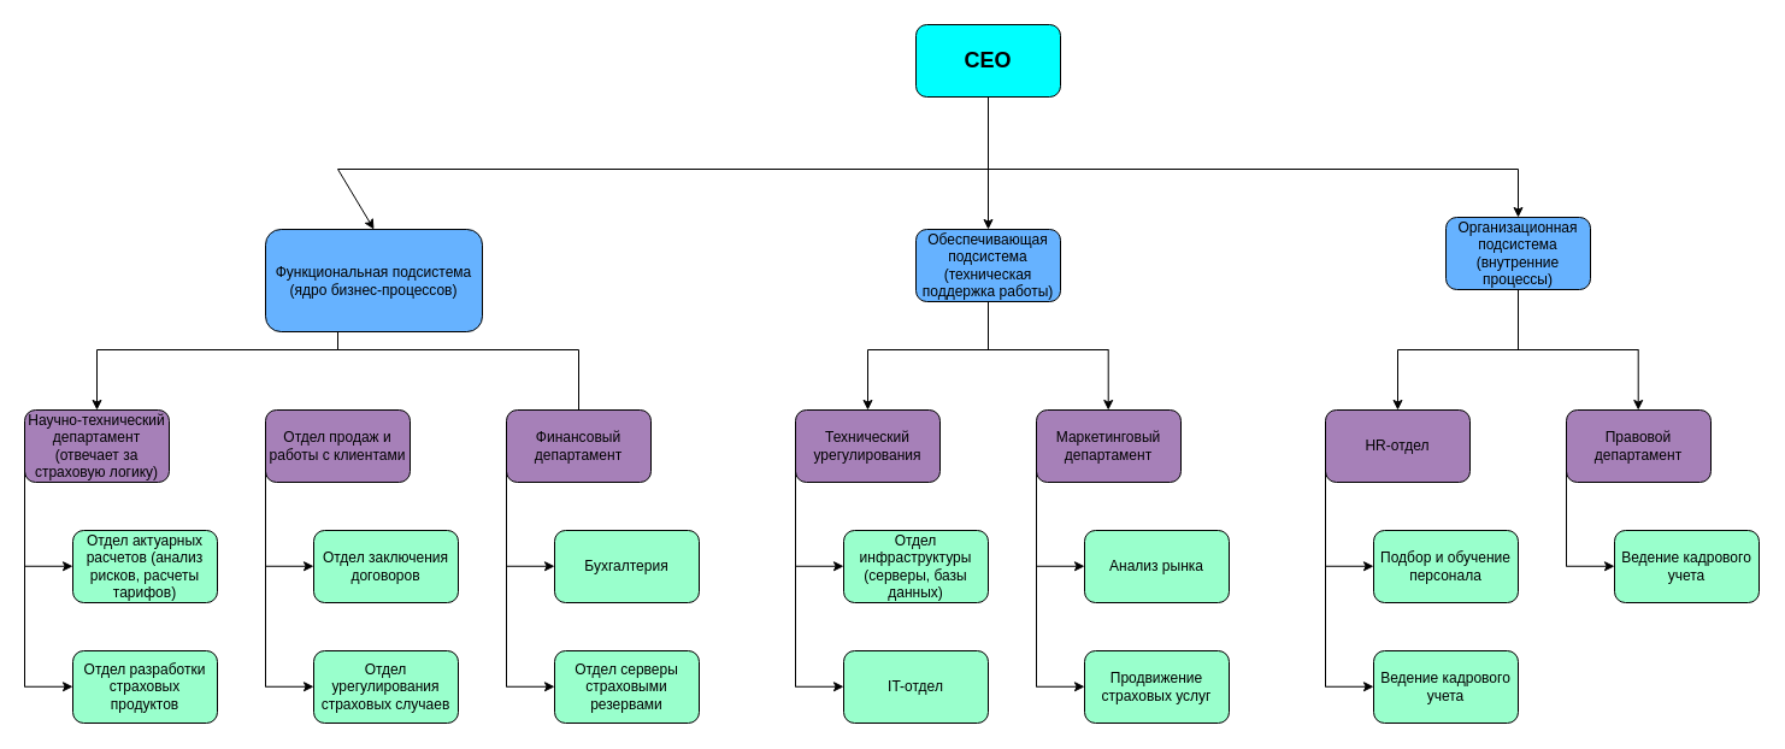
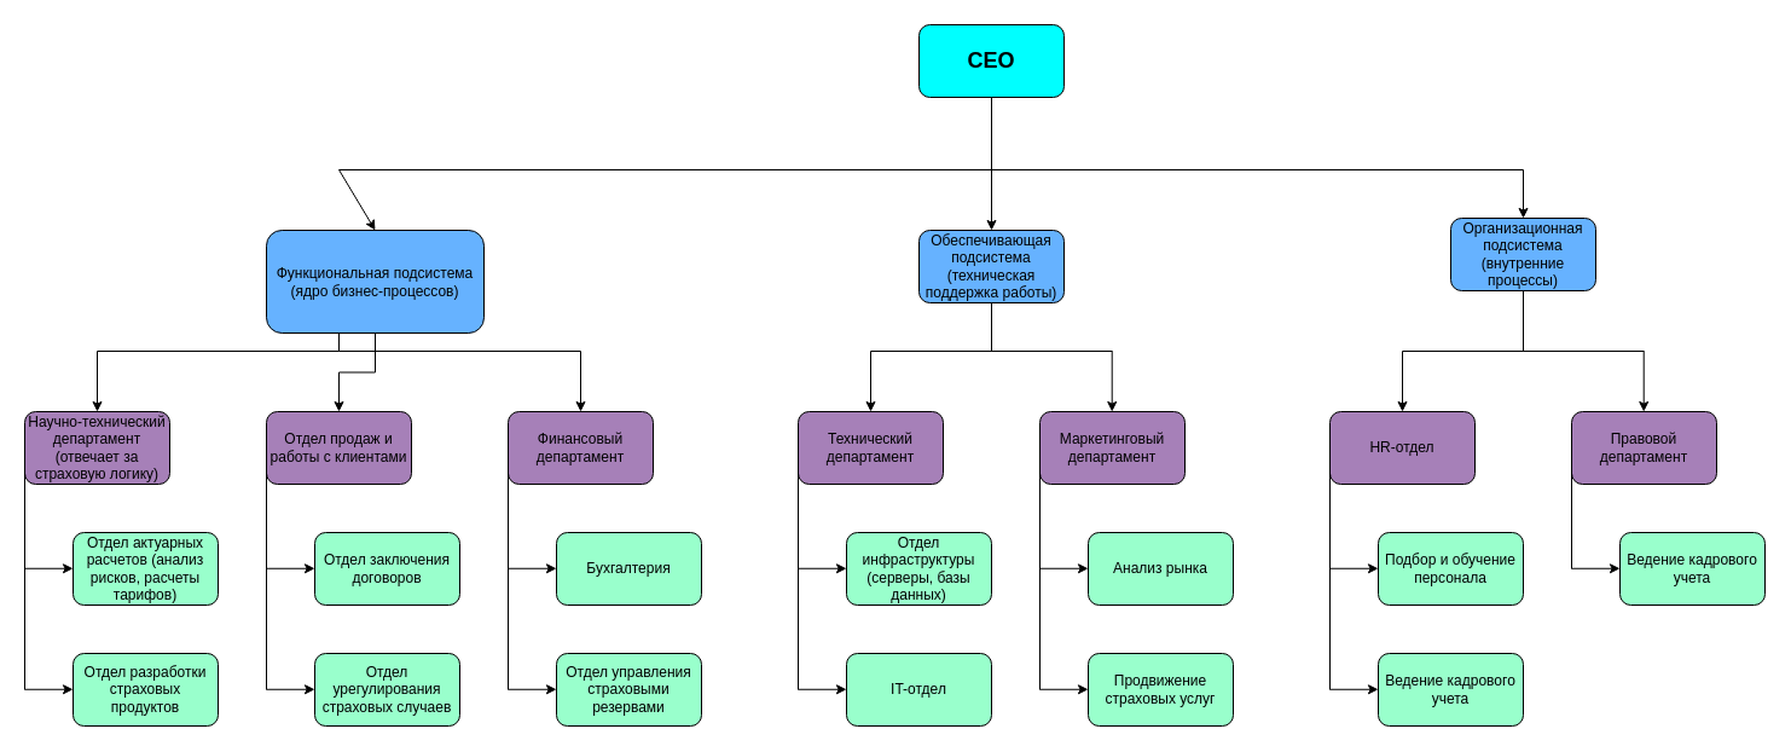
+ <mxCell id="3" style="edgeStyle=orthogonalEdgeStyle;rounded=0;orthogonalLoop=1;jettySize=auto;html=1;" edge="1" parent="1" source="6" target="10"><mxGeometry relative="1" as="geometry" /></mxCell>
- <mxCell id="5" style="edgeStyle=orthogonalEdgeStyle;rounded=0;orthogonalLoop=1;jettySize=auto;html=1;endArrow=none;" edge="1" parent="1" source="6" target="11"><mxGeometry relative="1" as="geometry"><Array as="points"><mxPoint x="280" y="290" /><mxPoint x="480" y="290" /></Array></mxGeometry></mxCell>
+ <mxCell id="5" style="edgeStyle=orthogonalEdgeStyle;rounded=0;orthogonalLoop=1;jettySize=auto;html=1;" edge="1" parent="1" source="6" target="11"><mxGeometry relative="1" as="geometry"><Array as="points"><mxPoint x="280" y="290" /><mxPoint x="480" y="290" /></Array></mxGeometry></mxCell>
- <mxCell id="8" value="Технический урегулирования&lt;div style=&quot;display:none&quot; id=&quot;SDCloudData&quot;&gt;&lt;/div&gt;" style="rounded=1;whiteSpace=wrap;html=1;fillColor=#A680B8;" vertex="1" parent="1"><mxGeometry x="660" y="340" width="120" height="60" as="geometry" /></mxCell>
+ <mxCell id="8" value="Технический департамент&lt;div style=&quot;display:none&quot; id=&quot;SDCloudData&quot;&gt;&lt;/div&gt;" style="rounded=1;whiteSpace=wrap;html=1;fillColor=#A680B8;" vertex="1" parent="1"><mxGeometry x="660" y="340" width="120" height="60" as="geometry" /></mxCell>
- <mxCell id="14" value="Отдел серверы страховыми резервами&lt;div style=&quot;display:none&quot; id=&quot;SDCloudData&quot;&gt;&lt;/div&gt;" style="rounded=1;whiteSpace=wrap;html=1;fillColor=#99FFCC;" vertex="1" parent="1"><mxGeometry x="460" y="540" width="120" height="60" as="geometry" /></mxCell>
+ <mxCell id="14" value="Отдел управления страховыми резервами&lt;div style=&quot;display:none&quot; id=&quot;SDCloudData&quot;&gt;&lt;/div&gt;" style="rounded=1;whiteSpace=wrap;html=1;fillColor=#99FFCC;" vertex="1" parent="1"><mxGeometry x="460" y="540" width="120" height="60" as="geometry" /></mxCell>
